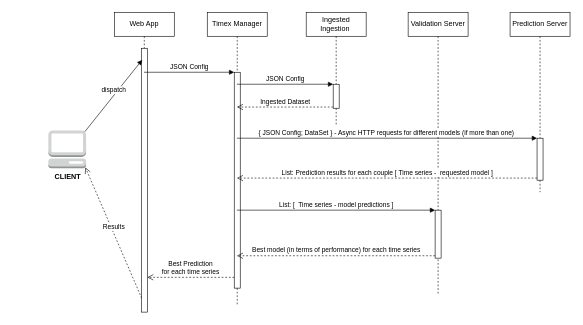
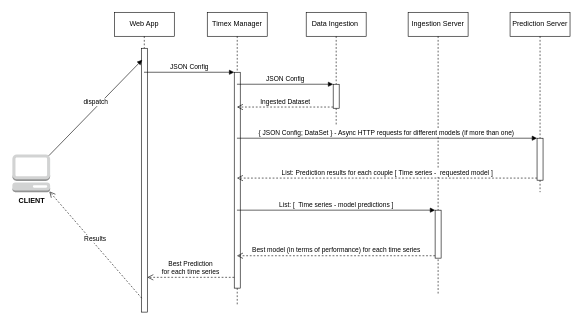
- <mxCell id="6" value="Ingested Ingestion&amp;nbsp;" style="shape=umlLifeline;perimeter=lifelinePerimeter;whiteSpace=wrap;html=1;container=1;collapsible=0;recursiveResize=0;outlineConnect=0;" vertex="1" parent="1"><mxGeometry x="510" y="20" width="100" height="190" as="geometry" /></mxCell>
+ <mxCell id="6" value="Data Ingestion&amp;nbsp;" style="shape=umlLifeline;perimeter=lifelinePerimeter;whiteSpace=wrap;html=1;container=1;collapsible=0;recursiveResize=0;outlineConnect=0;" vertex="1" parent="1"><mxGeometry x="510" y="20" width="100" height="190" as="geometry" /></mxCell>
- <mxCell id="8" value="Validation Server" style="shape=umlLifeline;perimeter=lifelinePerimeter;whiteSpace=wrap;html=1;container=1;collapsible=0;recursiveResize=0;outlineConnect=0;" vertex="1" parent="1"><mxGeometry x="680" y="20" width="100" height="470" as="geometry" /></mxCell>
+ <mxCell id="8" value="Ingestion Server" style="shape=umlLifeline;perimeter=lifelinePerimeter;whiteSpace=wrap;html=1;container=1;collapsible=0;recursiveResize=0;outlineConnect=0;" vertex="1" parent="1"><mxGeometry x="680" y="20" width="100" height="470" as="geometry" /></mxCell>
- <mxCell id="12" value="&lt;b&gt;CLIENT&lt;/b&gt;" style="outlineConnect=0;dashed=0;verticalLabelPosition=bottom;verticalAlign=top;align=center;html=1;shape=mxgraph.aws3.management_console;fillColor=#D2D3D3;gradientColor=none;" vertex="1" parent="1"><mxGeometry x="80" y="217" width="63" height="63" as="geometry" /></mxCell>
+ <mxCell id="12" value="&lt;b&gt;CLIENT&lt;/b&gt;" style="outlineConnect=0;dashed=0;verticalLabelPosition=bottom;verticalAlign=top;align=center;html=1;shape=mxgraph.aws3.management_console;fillColor=#D2D3D3;gradientColor=none;" vertex="1" parent="1"><mxGeometry x="20" y="257" width="63" height="63" as="geometry" /></mxCell>
